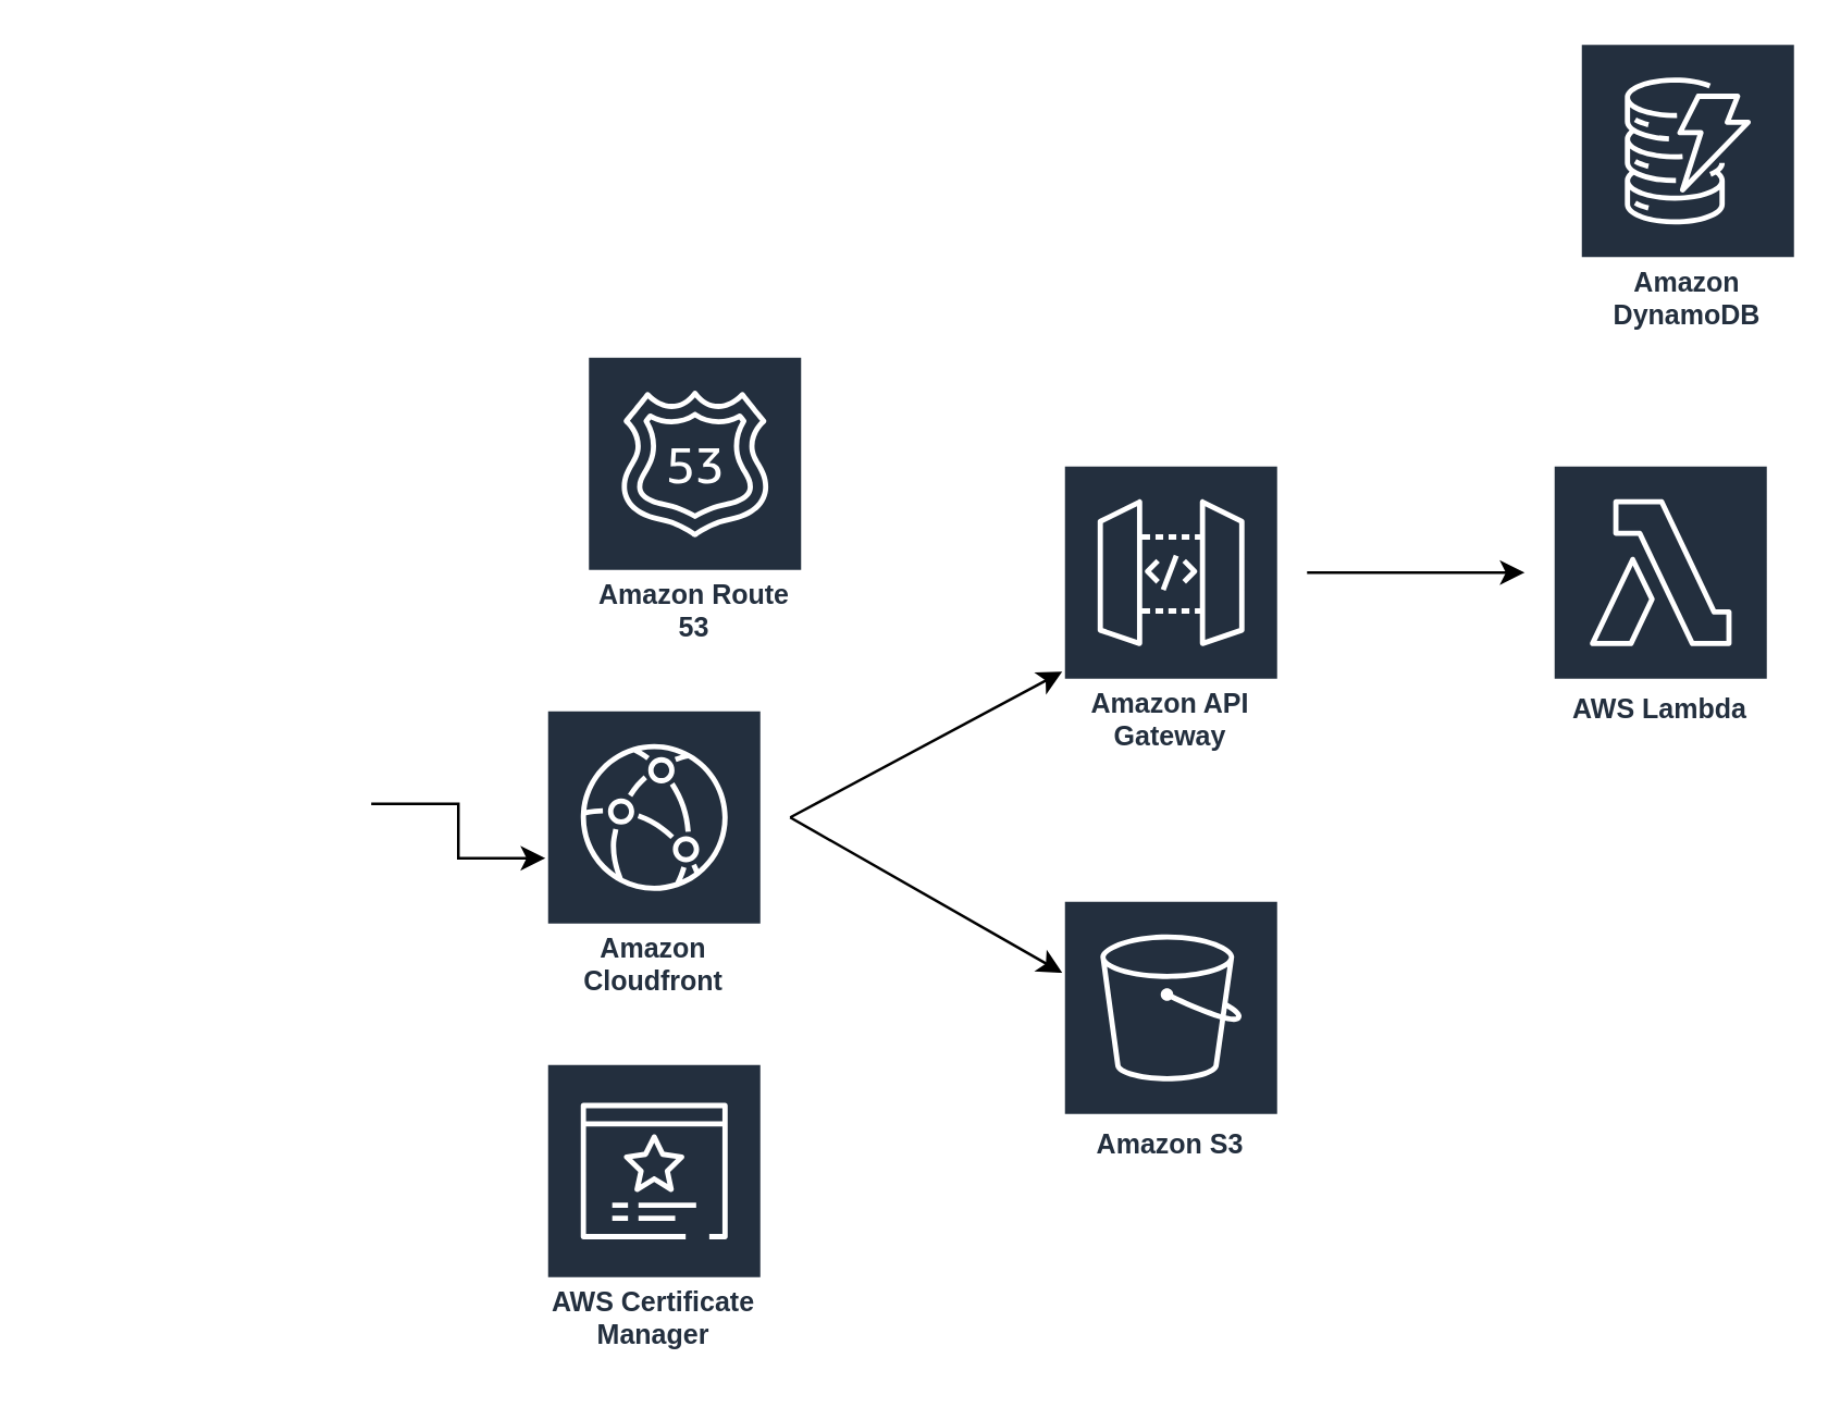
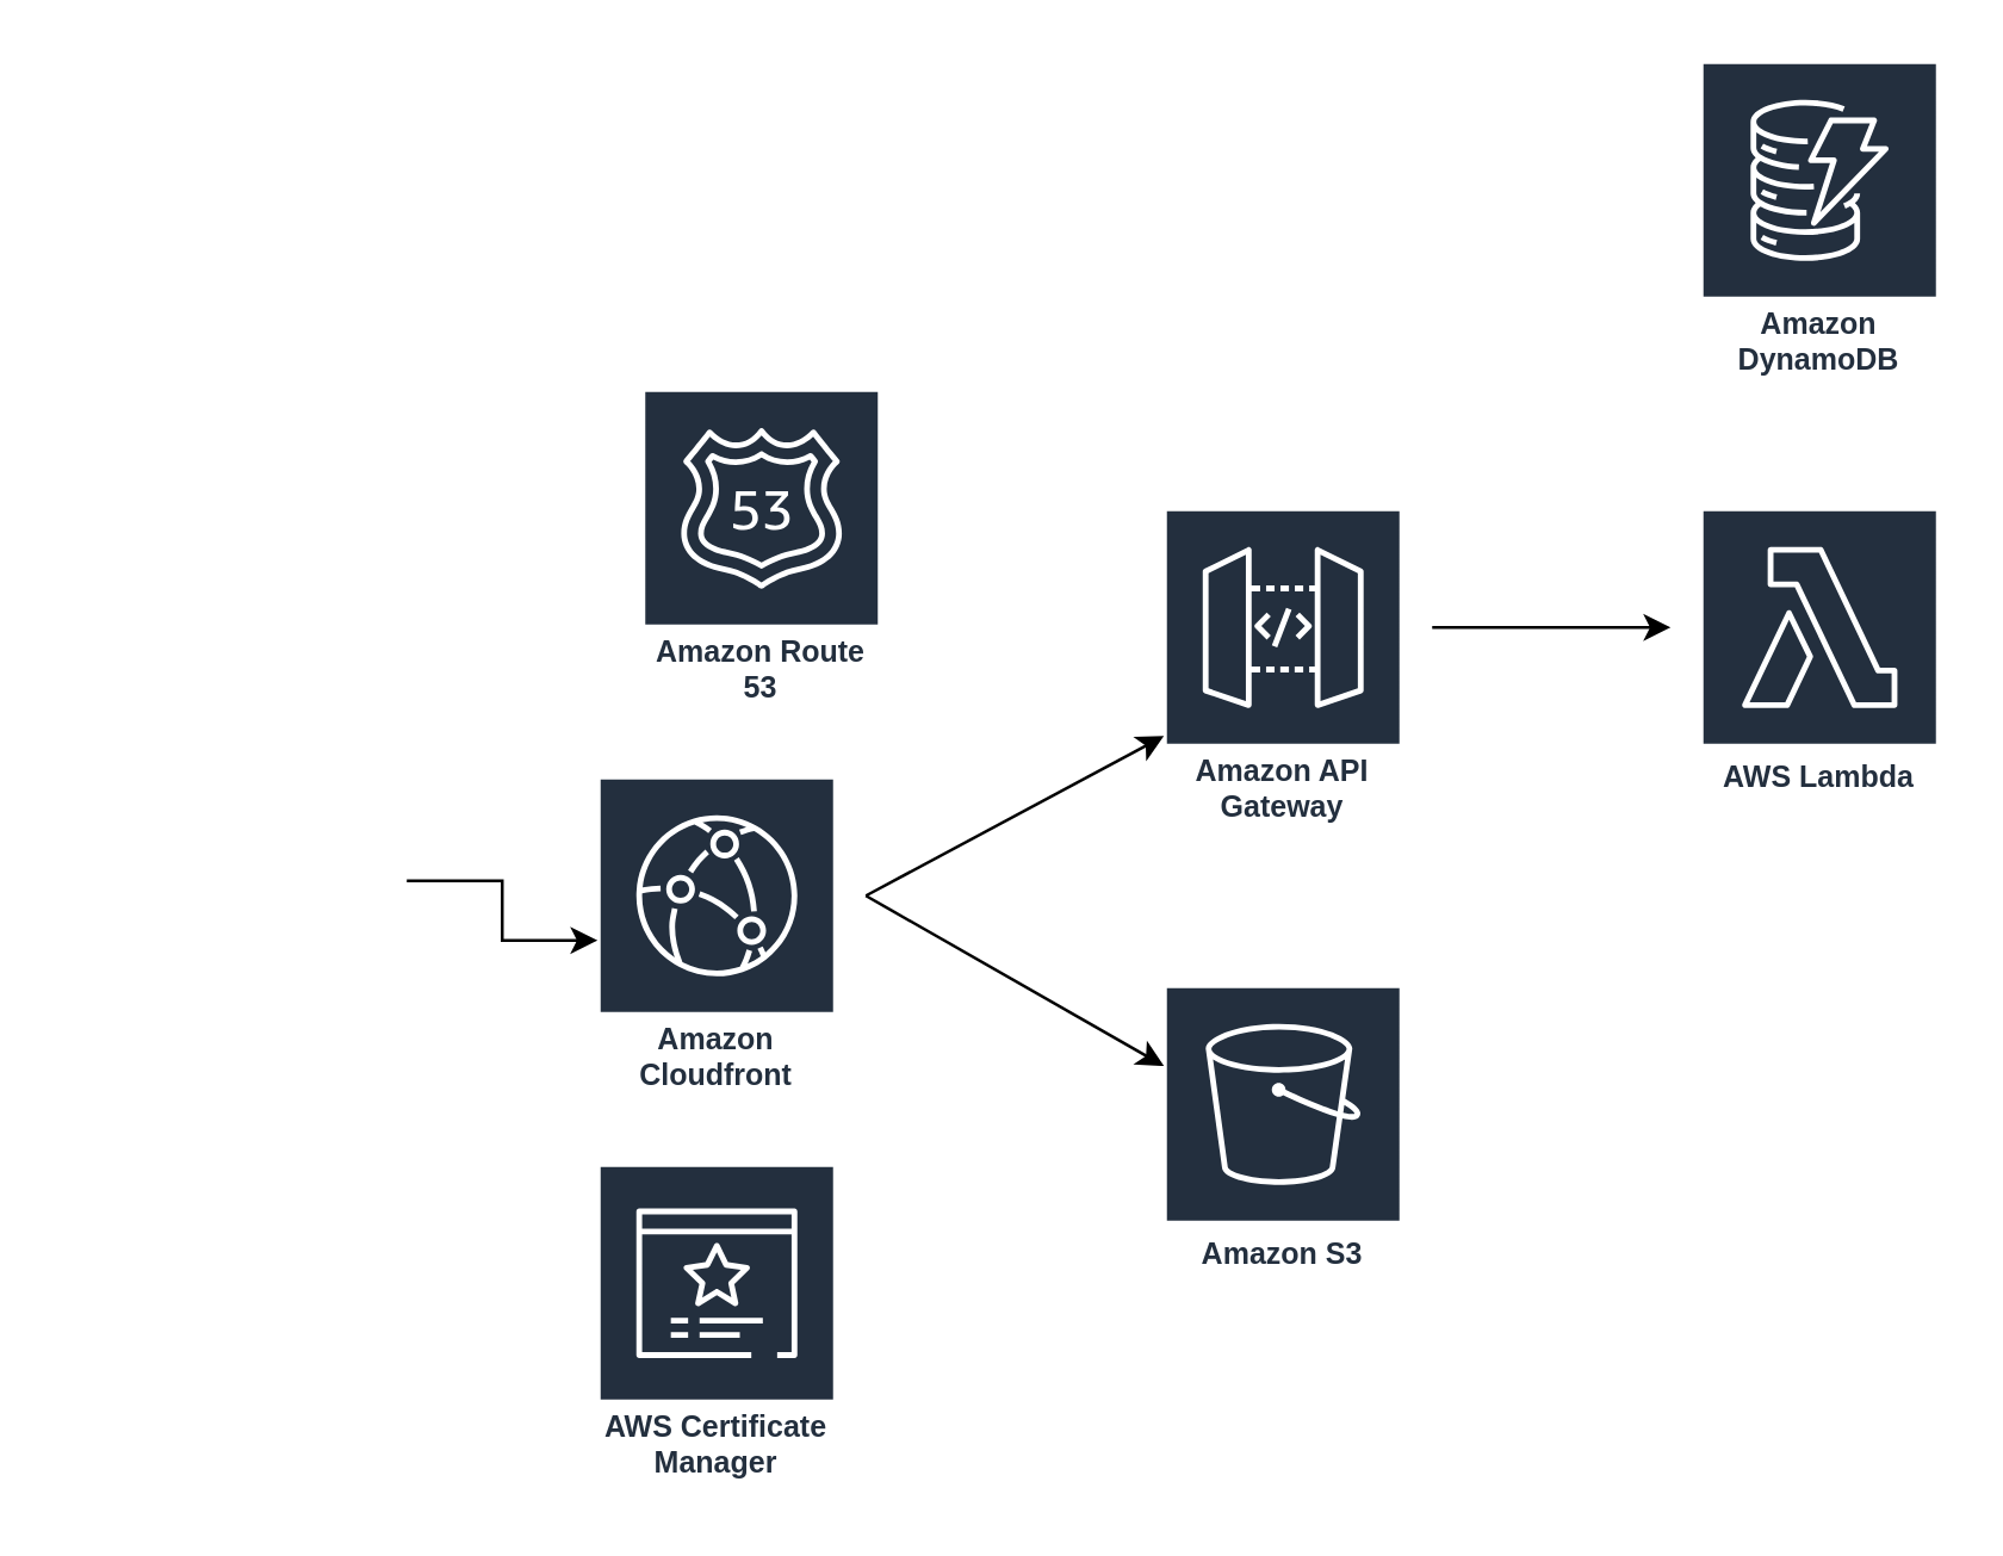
- <mxCell id="8" value="Amazon DynamoDB" style="sketch=0;outlineConnect=0;fontColor=#232F3E;gradientColor=none;strokeColor=#ffffff;fillColor=#232F3E;dashed=0;verticalLabelPosition=middle;verticalAlign=bottom;align=center;html=1;whiteSpace=wrap;fontSize=10;fontStyle=1;spacing=3;shape=mxgraph.aws4.productIcon;prIcon=mxgraph.aws4.dynamodb;" vertex="1" parent="1"><mxGeometry x="580" y="15" width="80" height="110" as="geometry" /></mxCell>
+ <mxCell id="8" value="Amazon DynamoDB" style="sketch=0;outlineConnect=0;fontColor=#232F3E;gradientColor=none;strokeColor=#ffffff;fillColor=#232F3E;dashed=0;verticalLabelPosition=middle;verticalAlign=bottom;align=center;html=1;whiteSpace=wrap;fontSize=10;fontStyle=1;spacing=3;shape=mxgraph.aws4.productIcon;prIcon=mxgraph.aws4.dynamodb;" vertex="1" parent="1"><mxGeometry x="570" y="20" width="80" height="110" as="geometry" /></mxCell>
